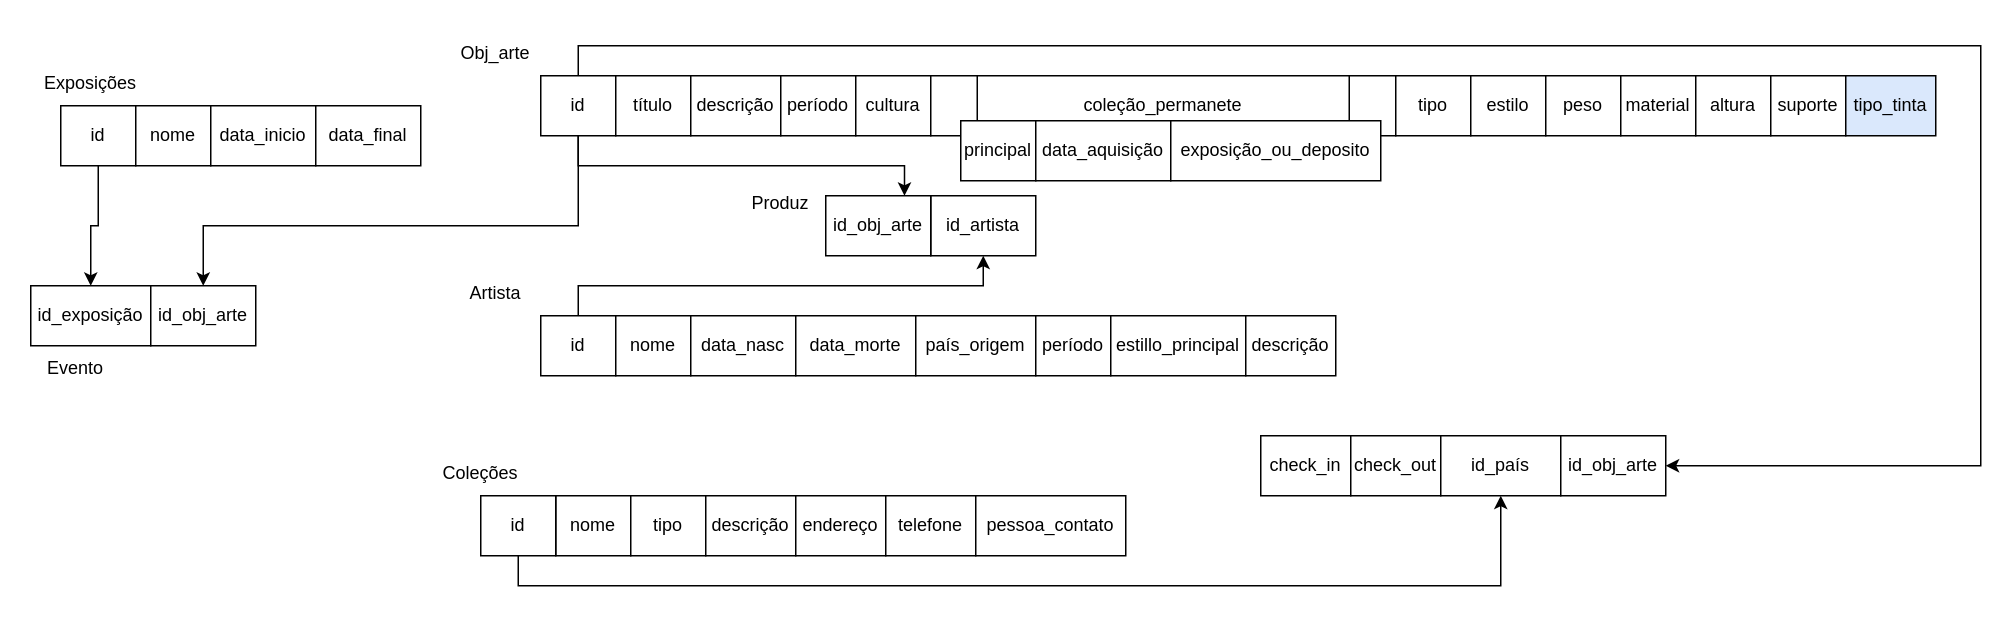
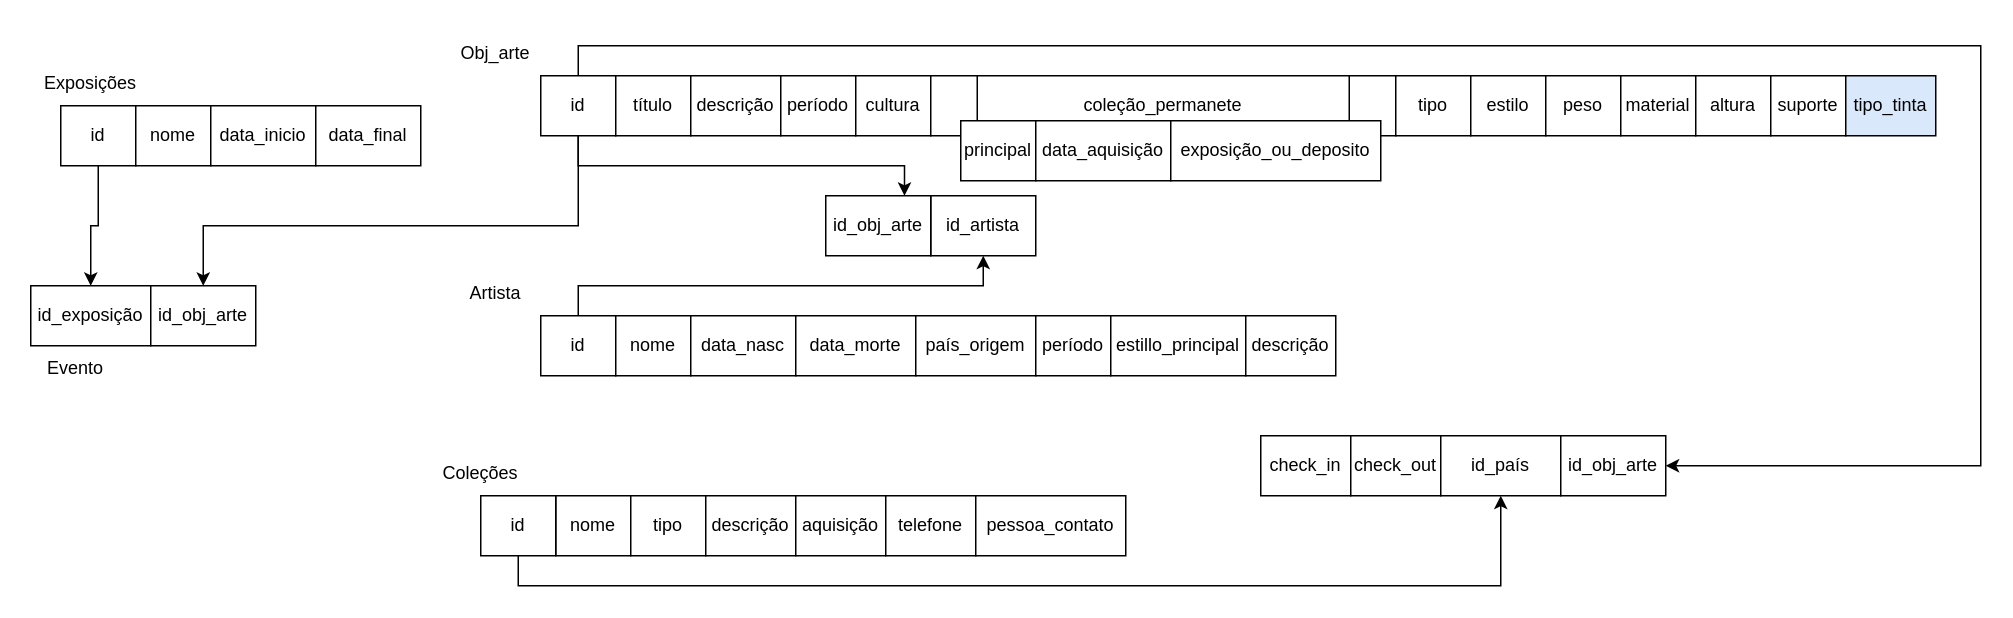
- <mxCell id="23" value="Produz" style="text;html=1;strokeColor=none;fillColor=none;align=center;verticalAlign=middle;whiteSpace=wrap;rounded=0;" vertex="1" parent="1"><mxGeometry x="490" y="120" width="60" height="30" as="geometry" /></mxCell>
- <mxCell id="29" value="endereço" style="rounded=0;whiteSpace=wrap;html=1;" vertex="1" parent="1"><mxGeometry x="530" y="330" width="60" height="40" as="geometry" /></mxCell>
+ <mxCell id="29" value="aquisição" style="rounded=0;whiteSpace=wrap;html=1;" vertex="1" parent="1"><mxGeometry x="530" y="330" width="60" height="40" as="geometry" /></mxCell>
